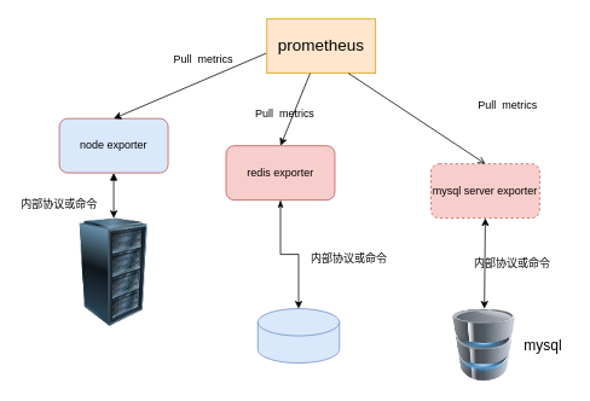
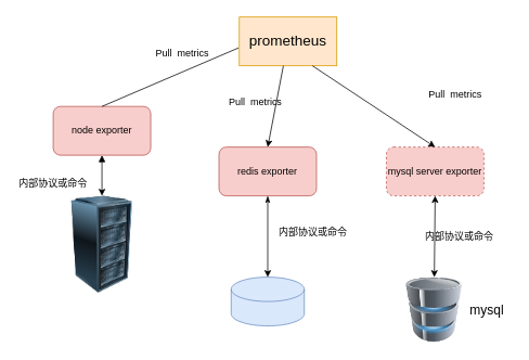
- <mxCell id="15" value="" style="endArrow=classic;html=1;rounded=0;entryX=0.5;entryY=0;entryDx=0;entryDy=0;exitX=-0.008;exitY=0.633;exitDx=0;exitDy=0;exitPerimeter=0;" edge="1" parent="1" source="2" target="14"><mxGeometry width="50" height="50" relative="1" as="geometry"><mxPoint x="411" y="70" as="sourcePoint" /><mxPoint x="339" y="190" as="targetPoint" /></mxGeometry></mxCell>
+ <mxCell id="15" value="" style="endArrow=none;html=1;rounded=0;entryX=0.5;entryY=0;entryDx=0;entryDy=0;exitX=-0.008;exitY=0.633;exitDx=0;exitDy=0;exitPerimeter=0;" edge="1" parent="1" source="2" target="14"><mxGeometry width="50" height="50" relative="1" as="geometry"><mxPoint x="411" y="70" as="sourcePoint" /><mxPoint x="339" y="190" as="targetPoint" /></mxGeometry></mxCell>
- <mxCell id="14" value="node exporter" style="rounded=1;whiteSpace=wrap;html=1;fillColor=#dae8fc;strokeColor=#b85450;" vertex="1" parent="1"><mxGeometry x="65" y="130" width="120" height="60" as="geometry" /></mxCell>
+ <mxCell id="14" value="node exporter" style="rounded=1;whiteSpace=wrap;html=1;fillColor=#f8cecc;strokeColor=#b85450;" vertex="1" parent="1"><mxGeometry x="65" y="130" width="120" height="60" as="geometry" /></mxCell>
- <mxCell id="10" value="" style="endArrow=open;html=1;rounded=0;entryX=0.5;entryY=0;entryDx=0;entryDy=0;exitX=0.75;exitY=1;exitDx=0;exitDy=0;" edge="1" parent="1" source="2" target="9"><mxGeometry width="50" height="50" relative="1" as="geometry"><mxPoint x="409" y="-10" as="sourcePoint" /><mxPoint x="339" y="190" as="targetPoint" /></mxGeometry></mxCell>
+ <mxCell id="10" value="" style="endArrow=classic;html=1;rounded=0;entryX=0.5;entryY=0;entryDx=0;entryDy=0;exitX=0.75;exitY=1;exitDx=0;exitDy=0;" edge="1" parent="1" source="2" target="9"><mxGeometry width="50" height="50" relative="1" as="geometry"><mxPoint x="409" y="-10" as="sourcePoint" /><mxPoint x="339" y="190" as="targetPoint" /></mxGeometry></mxCell>
- <mxCell id="4" value="redis exporter" style="rounded=1;whiteSpace=wrap;html=1;fillColor=#f8cecc;strokeColor=#b85450;" vertex="1" parent="1"><mxGeometry x="249" y="160" width="120" height="60" as="geometry" /></mxCell>
+ <mxCell id="4" value="redis exporter" style="rounded=1;whiteSpace=wrap;html=1;fillColor=#f8cecc;strokeColor=#b85450;" vertex="1" parent="1"><mxGeometry x="269" y="180" width="120" height="60" as="geometry" /></mxCell>
